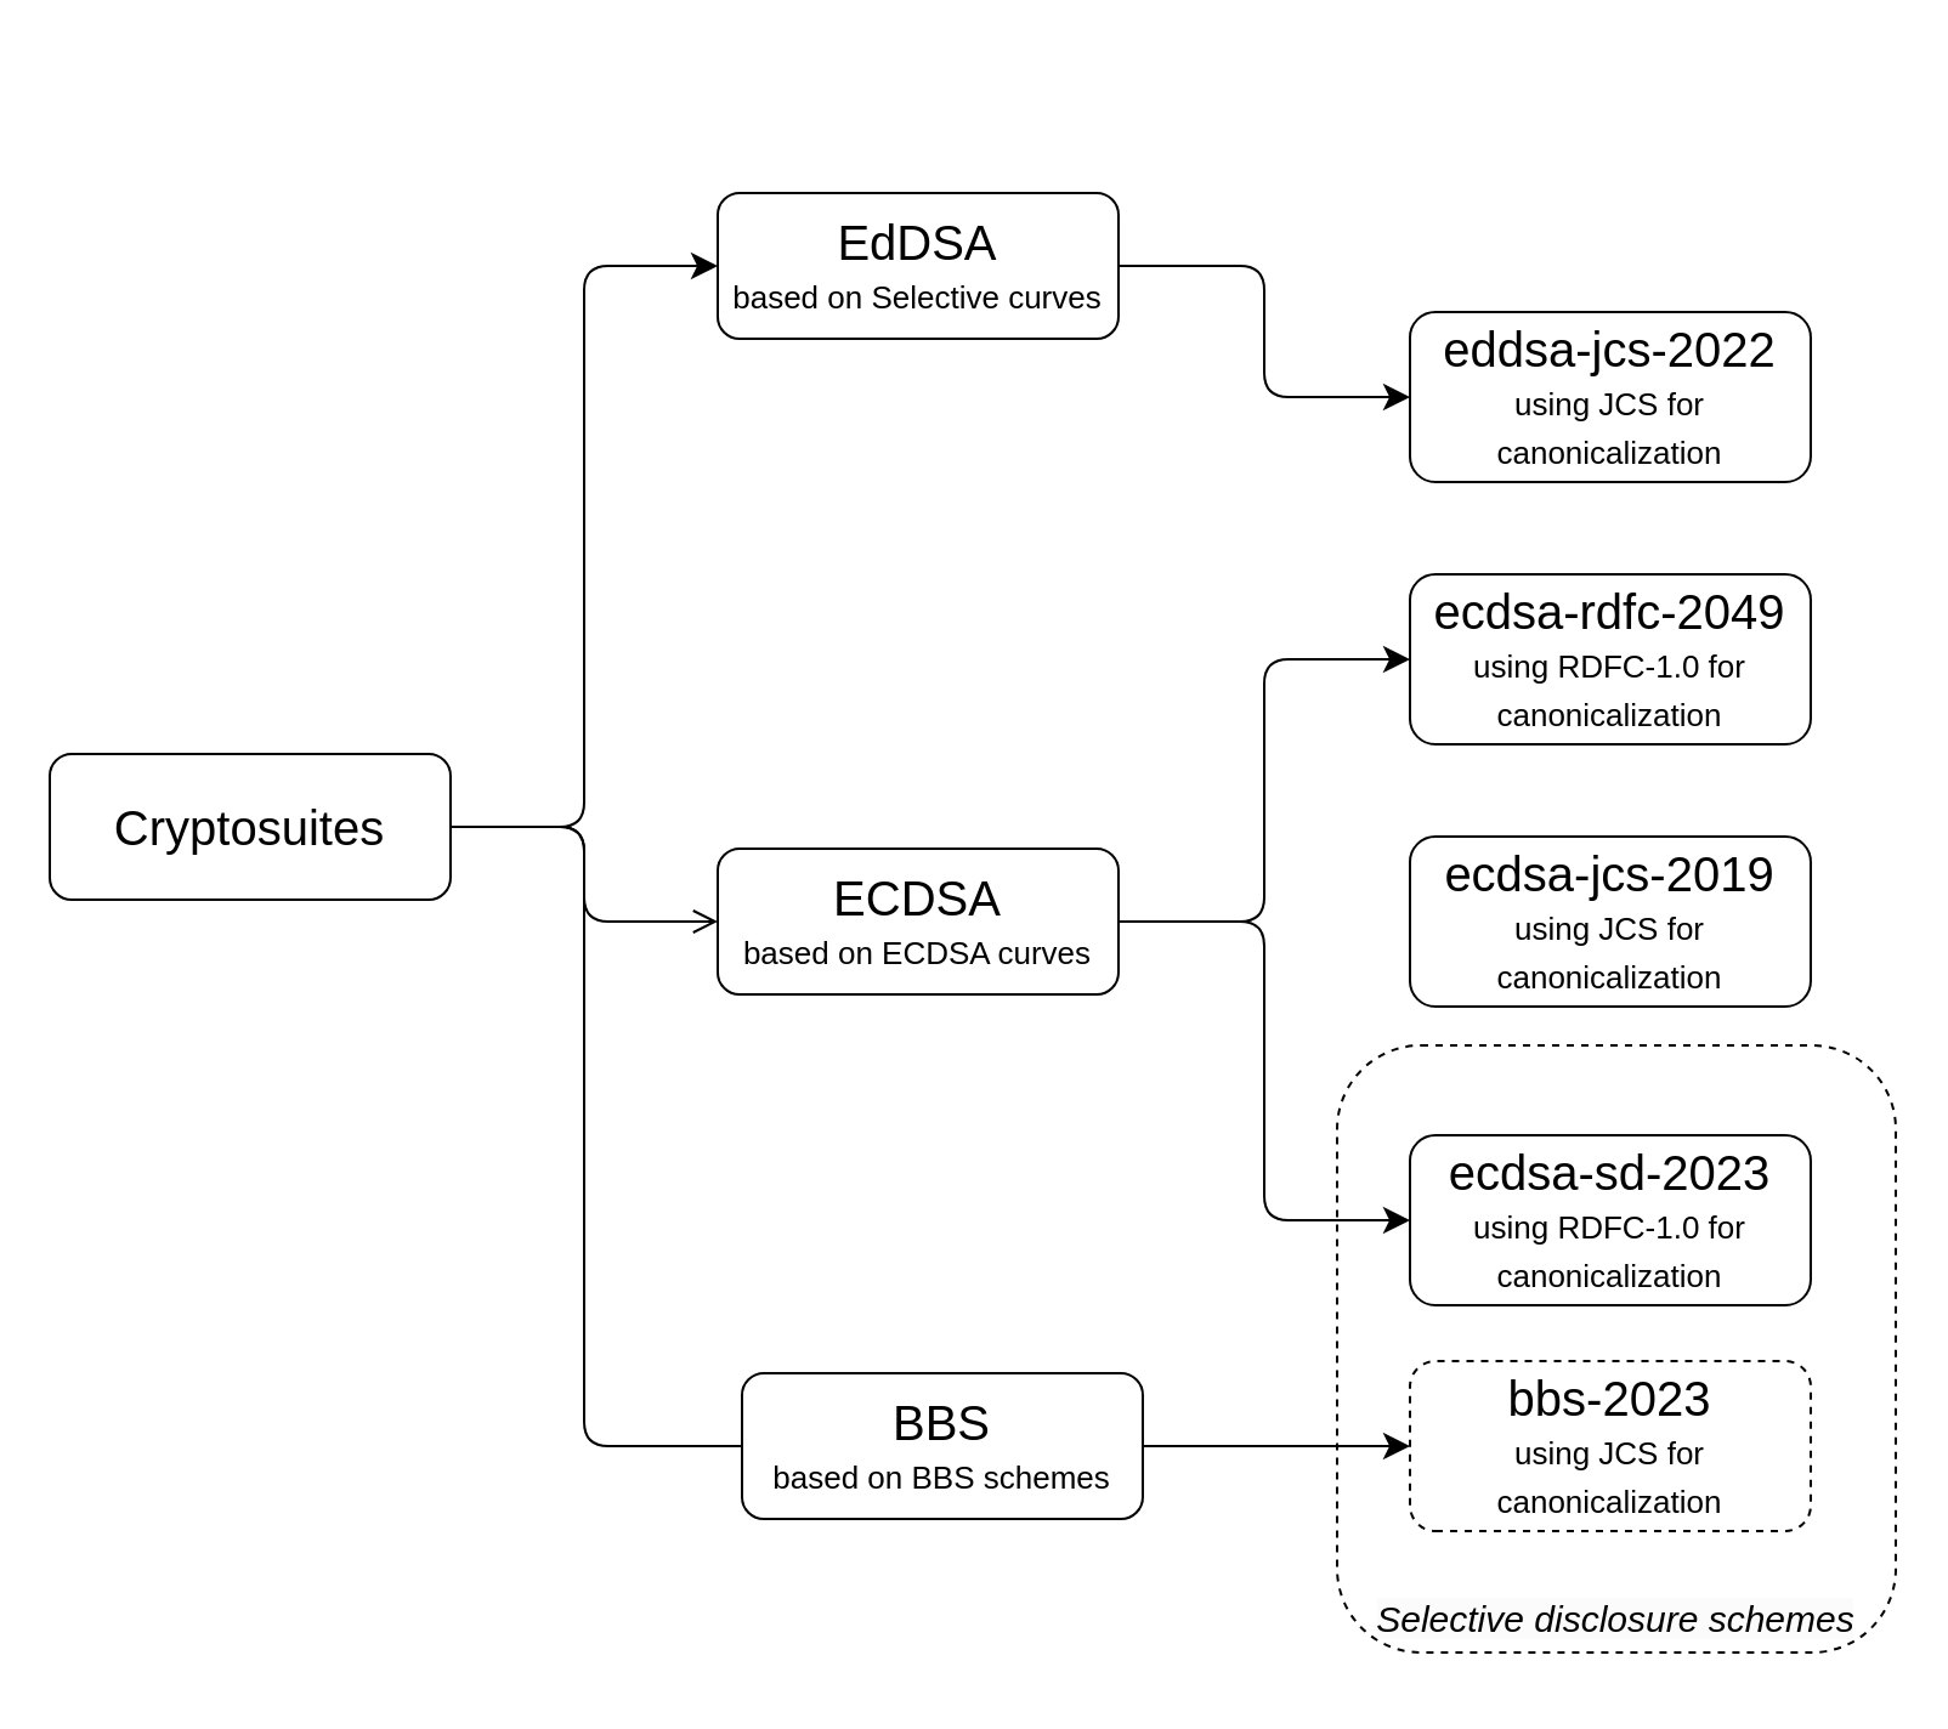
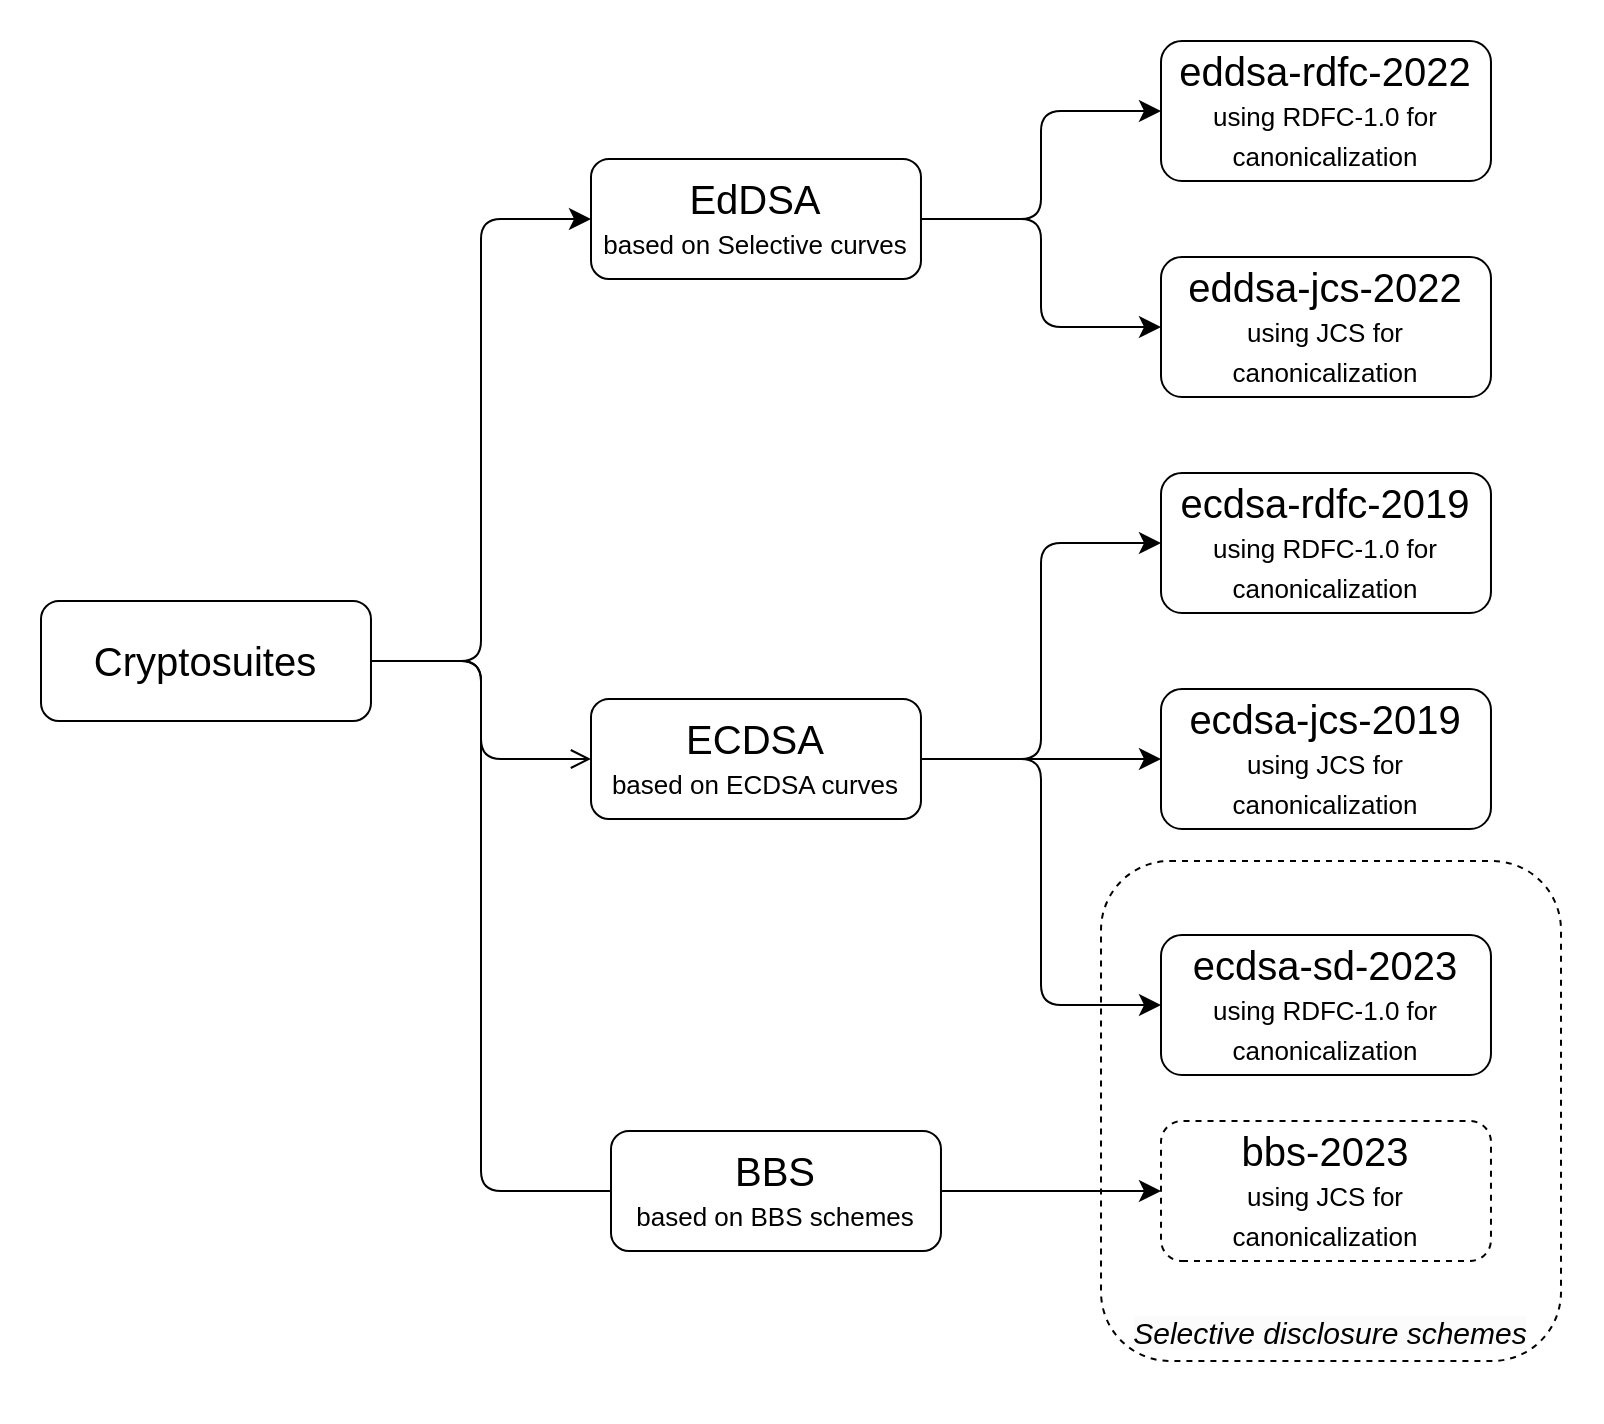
+ <mxCell id="8" value="&lt;div&gt;&lt;span style=&quot;background-color: initial; font-size: 20px;&quot;&gt;eddsa-rdfc-2022&lt;/span&gt;&lt;/div&gt;&lt;div&gt;&lt;span style=&quot;font-size: 13px; background-color: initial;&quot;&gt;using RDFC-1.0 for canonicalization&lt;/span&gt;&lt;br&gt;&lt;/div&gt;" style="rounded=1;whiteSpace=wrap;html=1;fontSize=16;labelBackgroundColor=none;fillColor=none;flipV=1;" vertex="1" parent="1"><mxGeometry x="580" y="20" width="164.99" height="70" as="geometry" /></mxCell>
+ <mxCell id="16" value="" style="edgeStyle=elbowEdgeStyle;elbow=horizontal;endArrow=classic;html=1;curved=0;rounded=1;endSize=8;startSize=8;fontSize=12;entryX=0;entryY=0.5;entryDx=0;entryDy=0;exitX=1;exitY=0.5;exitDx=0;exitDy=0;labelBackgroundColor=none;fontColor=default;" edge="1" parent="1" source="4" target="8"><mxGeometry width="50" height="50" relative="1" as="geometry"><mxPoint x="910" y="306" as="sourcePoint" /><mxPoint x="1020" y="85" as="targetPoint" /><Array as="points"><mxPoint x="520" y="80" /></Array></mxGeometry></mxCell>
- <mxCell id="10" value="&lt;div&gt;&lt;span style=&quot;background-color: initial; font-size: 20px;&quot;&gt;ecdsa-rdfc-2049&lt;/span&gt;&lt;/div&gt;&lt;div&gt;&lt;span style=&quot;font-size: 13px; background-color: initial;&quot;&gt;using RDFC-1.0 for canonicalization&lt;/span&gt;&lt;br&gt;&lt;/div&gt;" style="rounded=1;whiteSpace=wrap;html=1;fontSize=16;labelBackgroundColor=none;fillColor=none;flipV=1;" vertex="1" parent="1"><mxGeometry x="580" y="236" width="164.99" height="70" as="geometry" /></mxCell>
+ <mxCell id="10" value="&lt;div&gt;&lt;span style=&quot;background-color: initial; font-size: 20px;&quot;&gt;ecdsa-rdfc-2019&lt;/span&gt;&lt;/div&gt;&lt;div&gt;&lt;span style=&quot;font-size: 13px; background-color: initial;&quot;&gt;using RDFC-1.0 for canonicalization&lt;/span&gt;&lt;br&gt;&lt;/div&gt;" style="rounded=1;whiteSpace=wrap;html=1;fontSize=16;labelBackgroundColor=none;fillColor=none;flipV=1;" vertex="1" parent="1"><mxGeometry x="580" y="236" width="164.99" height="70" as="geometry" /></mxCell>
- <mxCell id="2" value="&lt;font style=&quot;&quot;&gt;&lt;span style=&quot;font-size: 20px;&quot;&gt;Cryptosuites&lt;/span&gt;&lt;br&gt;&lt;/font&gt;" style="rounded=1;whiteSpace=wrap;html=1;fontSize=16;labelBackgroundColor=none;fillColor=none;" parent="1" vertex="1"><mxGeometry x="20" y="310" width="164.99" height="60" as="geometry" /></mxCell>
+ <mxCell id="2" value="&lt;font style=&quot;&quot;&gt;&lt;span style=&quot;font-size: 20px;&quot;&gt;Cryptosuites&lt;/span&gt;&lt;br&gt;&lt;/font&gt;" style="rounded=1;whiteSpace=wrap;html=1;fontSize=16;labelBackgroundColor=none;fillColor=none;" parent="1" vertex="1"><mxGeometry x="20" y="300" width="164.99" height="60" as="geometry" /></mxCell>
+ <mxCell id="20" value="" style="edgeStyle=elbowEdgeStyle;elbow=horizontal;endArrow=classic;html=1;curved=0;rounded=1;endSize=8;startSize=8;fontSize=12;entryX=0;entryY=0.5;entryDx=0;entryDy=0;labelBackgroundColor=none;fontColor=default;exitX=1;exitY=0.5;exitDx=0;exitDy=0;" edge="1" parent="1" source="5" target="11"><mxGeometry width="50" height="50" relative="1" as="geometry"><mxPoint x="470" y="389" as="sourcePoint" /><mxPoint x="590" y="497" as="targetPoint" /><Array as="points"><mxPoint x="530" y="390" /></Array></mxGeometry></mxCell>
